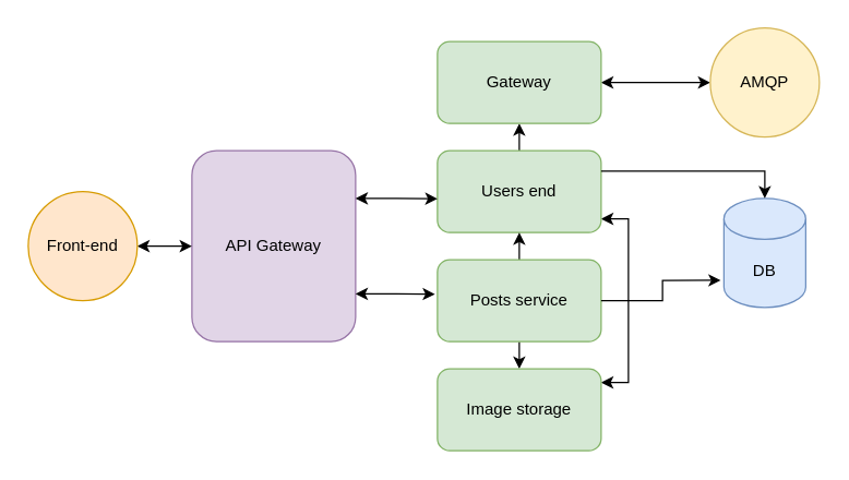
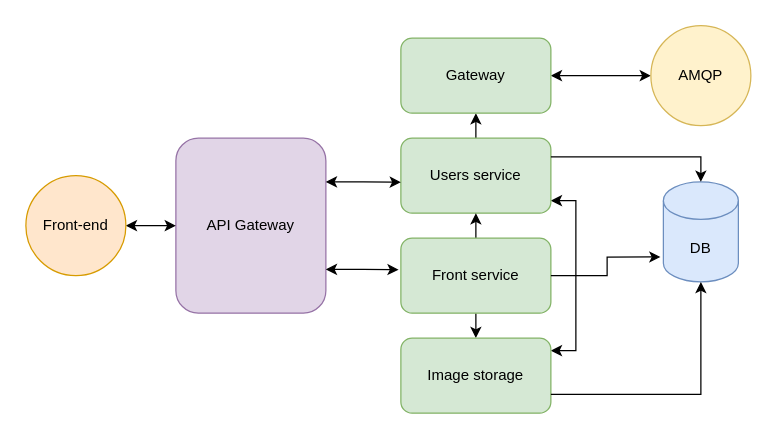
- <mxCell id="5" value="Users end" style="rounded=1;whiteSpace=wrap;html=1;fillColor=#d5e8d4;strokeColor=#82b366;" vertex="1" parent="1"><mxGeometry x="320" y="110" width="120" height="60" as="geometry" /></mxCell>
+ <mxCell id="5" value="Users service" style="rounded=1;whiteSpace=wrap;html=1;fillColor=#d5e8d4;strokeColor=#82b366;" vertex="1" parent="1"><mxGeometry x="320" y="110" width="120" height="60" as="geometry" /></mxCell>
- <mxCell id="8" value="Posts service" style="rounded=1;whiteSpace=wrap;html=1;fillColor=#d5e8d4;strokeColor=#82b366;" vertex="1" parent="1"><mxGeometry x="320" y="190" width="120" height="60" as="geometry" /></mxCell>
+ <mxCell id="8" value="Front service" style="rounded=1;whiteSpace=wrap;html=1;fillColor=#d5e8d4;strokeColor=#82b366;" vertex="1" parent="1"><mxGeometry x="320" y="190" width="120" height="60" as="geometry" /></mxCell>
+ <mxCell id="19" style="edgeStyle=orthogonalEdgeStyle;rounded=0;orthogonalLoop=1;jettySize=auto;html=1;exitX=1;exitY=0.75;exitDx=0;exitDy=0;entryX=0.5;entryY=1;entryDx=0;entryDy=0;entryPerimeter=0;" edge="1" parent="1" source="11" target="16"><mxGeometry relative="1" as="geometry" /></mxCell>
